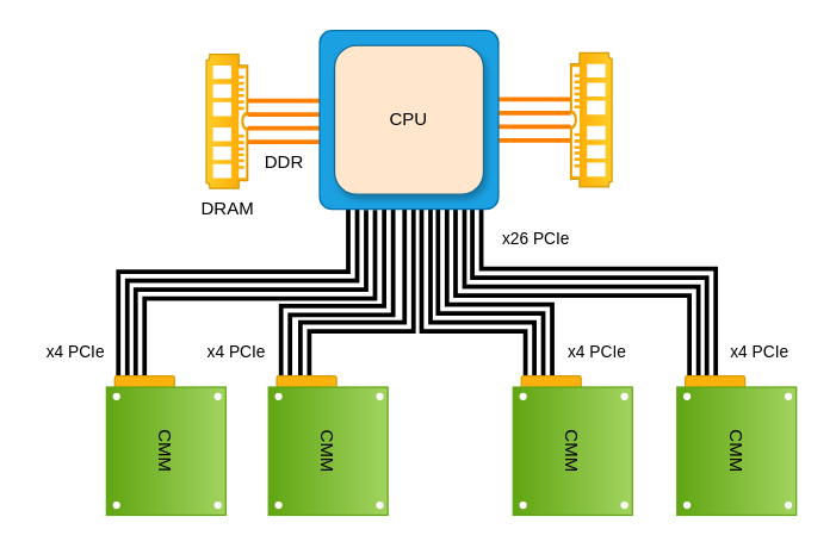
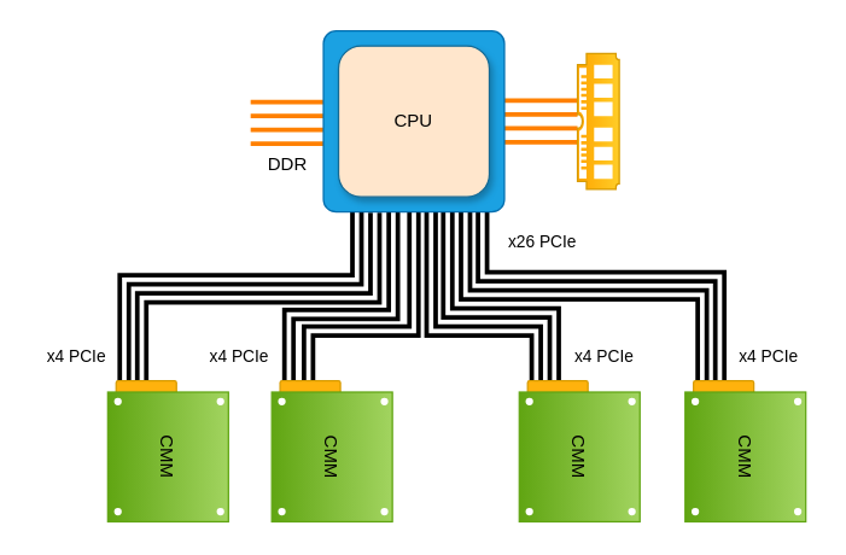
- <mxCell id="15" value="DRAM" style="pointerEvents=1;shadow=0;dashed=0;html=1;strokeColor=#d79b00;fillColor=#ffcd28;labelPosition=center;verticalLabelPosition=bottom;verticalAlign=top;align=center;outlineConnect=0;shape=mxgraph.veeam.ram;fillStyle=auto;direction=south;gradientColor=#ffa500;flipV=1;flipH=1;" parent="13" vertex="1"><mxGeometry x="-2.842e-14" width="27.695" height="90" as="geometry" /></mxCell>
